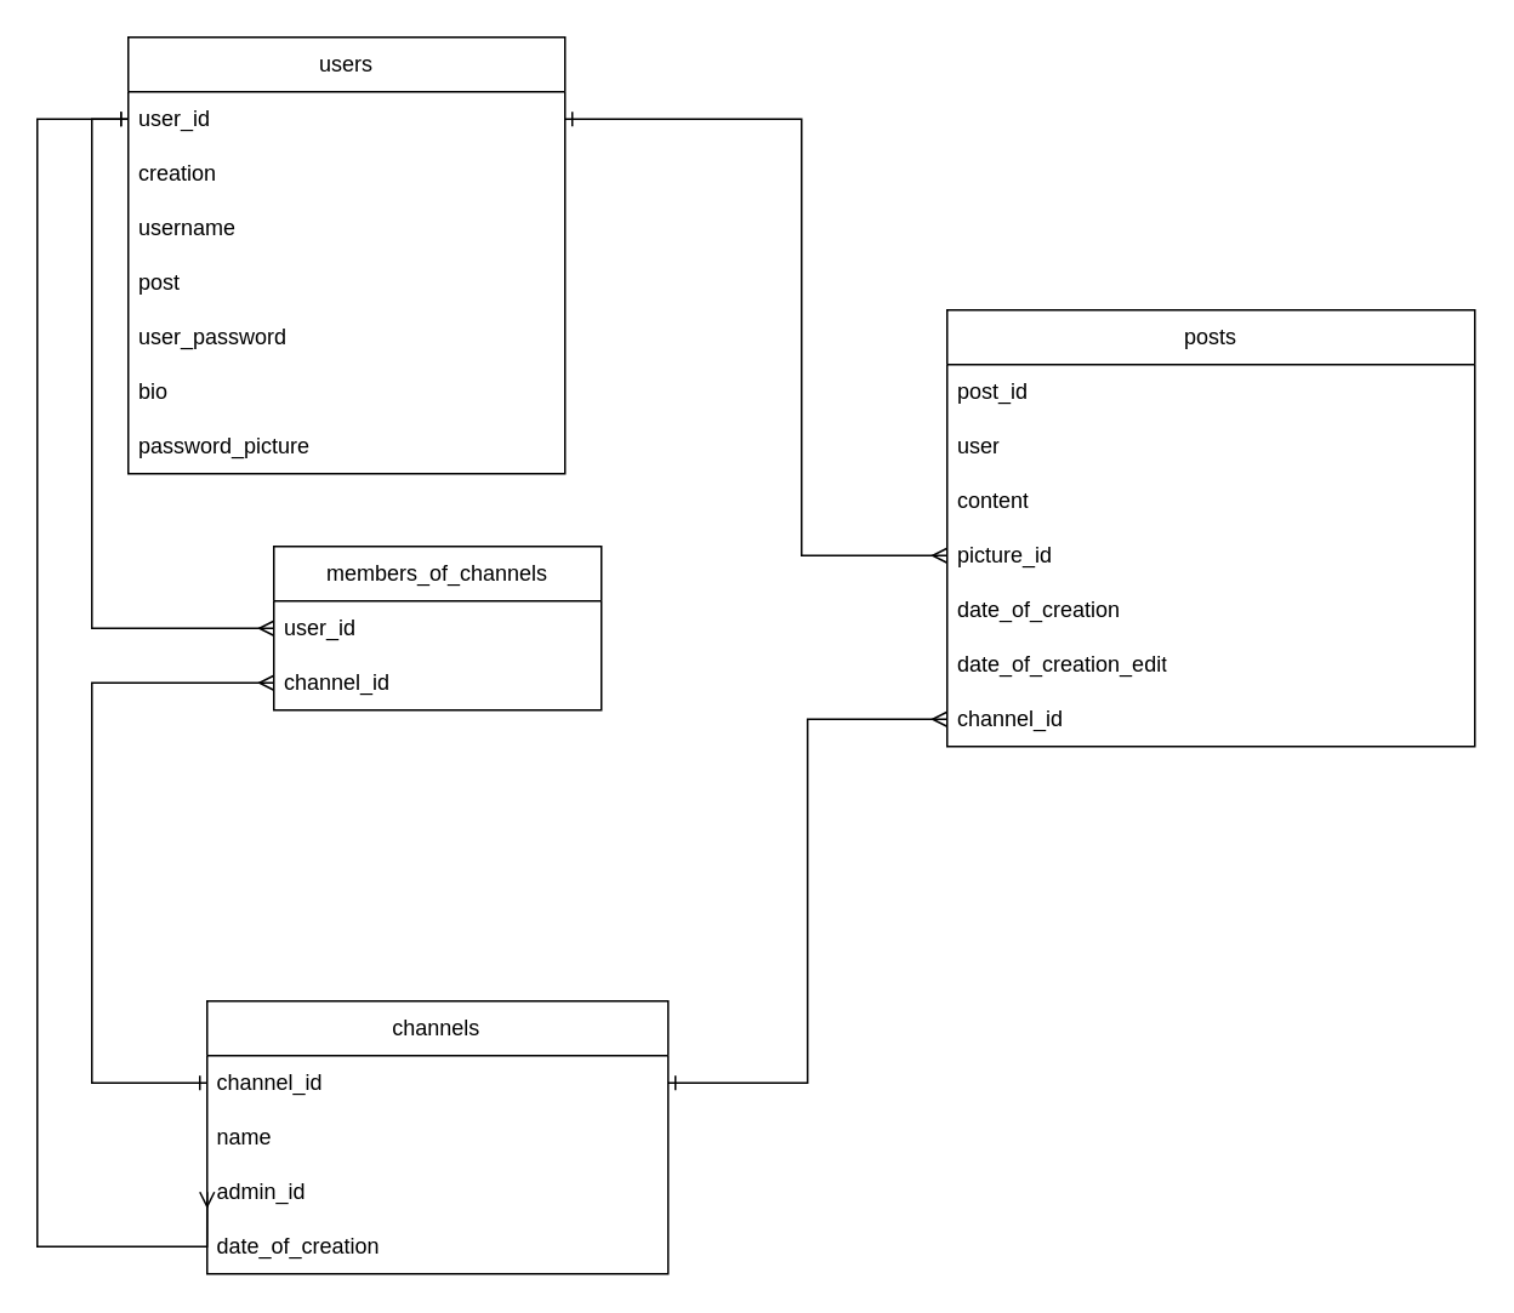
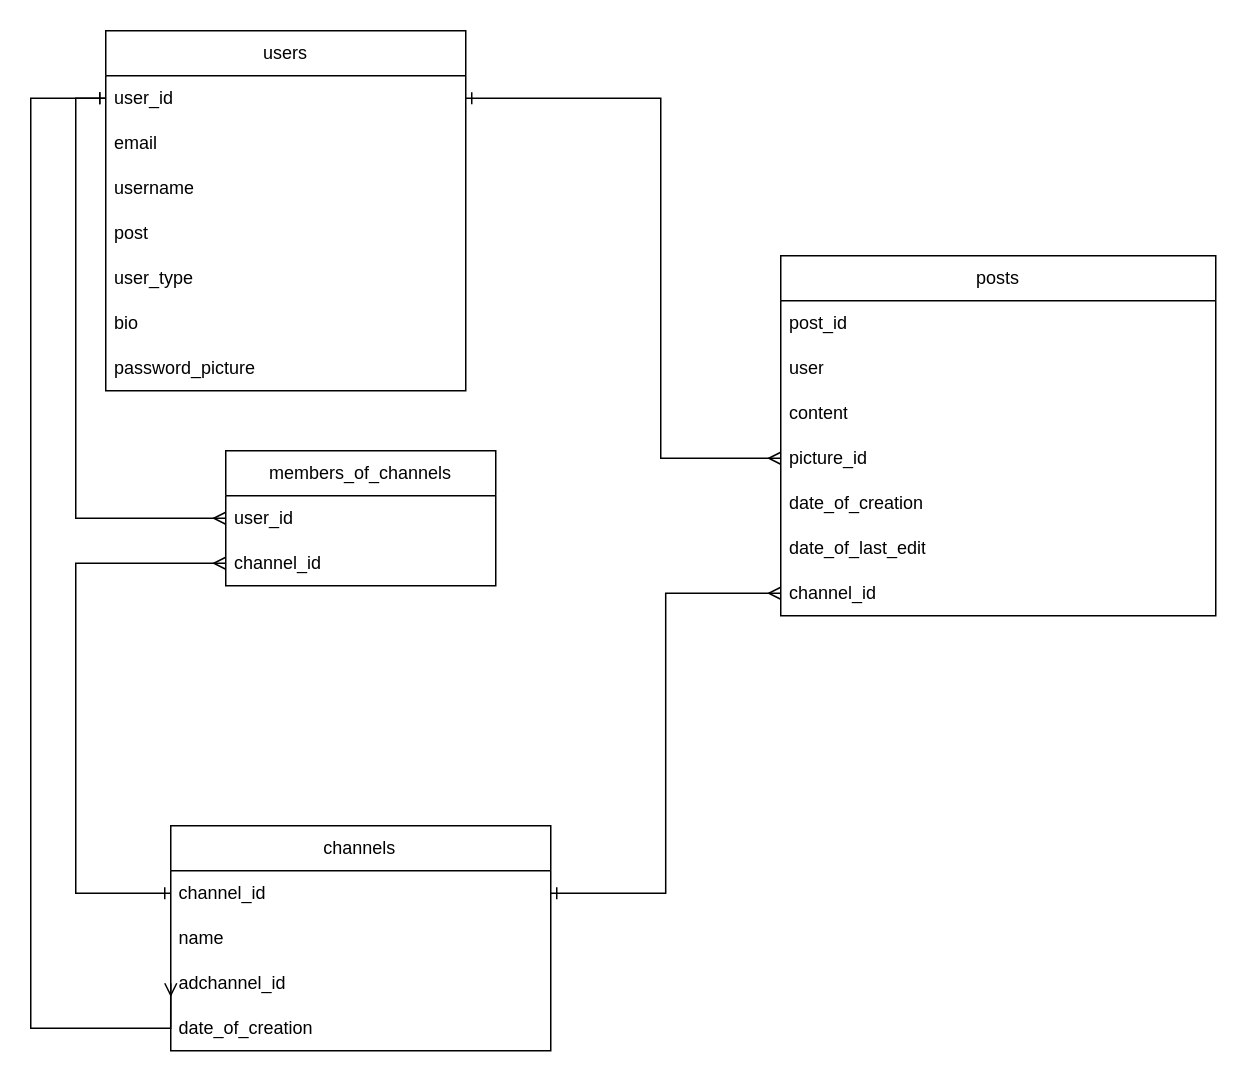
- <mxCell id="18" value="creation" style="text;strokeColor=none;fillColor=none;align=left;verticalAlign=middle;spacingLeft=4;spacingRight=4;overflow=hidden;points=[[0,0.5],[1,0.5]];portConstraint=eastwest;rotatable=0;whiteSpace=wrap;html=1;" parent="16" vertex="1"><mxGeometry y="60" width="240" height="30" as="geometry" /></mxCell>
+ <mxCell id="18" value="email" style="text;strokeColor=none;fillColor=none;align=left;verticalAlign=middle;spacingLeft=4;spacingRight=4;overflow=hidden;points=[[0,0.5],[1,0.5]];portConstraint=eastwest;rotatable=0;whiteSpace=wrap;html=1;" parent="16" vertex="1"><mxGeometry y="60" width="240" height="30" as="geometry" /></mxCell>
- <mxCell id="21" value="user_password" style="text;strokeColor=none;fillColor=none;align=left;verticalAlign=middle;spacingLeft=4;spacingRight=4;overflow=hidden;points=[[0,0.5],[1,0.5]];portConstraint=eastwest;rotatable=0;whiteSpace=wrap;html=1;" vertex="1" parent="16"><mxGeometry y="150" width="240" height="30" as="geometry" /></mxCell>
+ <mxCell id="21" value="user_type" style="text;strokeColor=none;fillColor=none;align=left;verticalAlign=middle;spacingLeft=4;spacingRight=4;overflow=hidden;points=[[0,0.5],[1,0.5]];portConstraint=eastwest;rotatable=0;whiteSpace=wrap;html=1;" vertex="1" parent="16"><mxGeometry y="150" width="240" height="30" as="geometry" /></mxCell>
- <mxCell id="13" value="date_of_creation_edit" style="text;strokeColor=none;fillColor=none;align=left;verticalAlign=middle;spacingLeft=4;spacingRight=4;overflow=hidden;points=[[0,0.5],[1,0.5]];portConstraint=eastwest;rotatable=0;whiteSpace=wrap;html=1;" parent="7" vertex="1"><mxGeometry y="180" width="290" height="30" as="geometry" /></mxCell>
+ <mxCell id="13" value="date_of_last_edit" style="text;strokeColor=none;fillColor=none;align=left;verticalAlign=middle;spacingLeft=4;spacingRight=4;overflow=hidden;points=[[0,0.5],[1,0.5]];portConstraint=eastwest;rotatable=0;whiteSpace=wrap;html=1;" parent="7" vertex="1"><mxGeometry y="180" width="290" height="30" as="geometry" /></mxCell>
- <mxCell id="5" value="ad&lt;span style=&quot;background-color: initial;&quot;&gt;min_id&lt;/span&gt;" style="text;strokeColor=none;fillColor=none;align=left;verticalAlign=middle;spacingLeft=4;spacingRight=4;overflow=hidden;points=[[0,0.5],[1,0.5]];portConstraint=eastwest;rotatable=0;whiteSpace=wrap;html=1;" parent="2" vertex="1"><mxGeometry y="90" width="253.33" height="30" as="geometry" /></mxCell>
+ <mxCell id="5" value="ad&lt;span style=&quot;background-color: initial;&quot;&gt;channel_id&lt;/span&gt;" style="text;strokeColor=none;fillColor=none;align=left;verticalAlign=middle;spacingLeft=4;spacingRight=4;overflow=hidden;points=[[0,0.5],[1,0.5]];portConstraint=eastwest;rotatable=0;whiteSpace=wrap;html=1;" parent="2" vertex="1"><mxGeometry y="90" width="253.33" height="30" as="geometry" /></mxCell>
